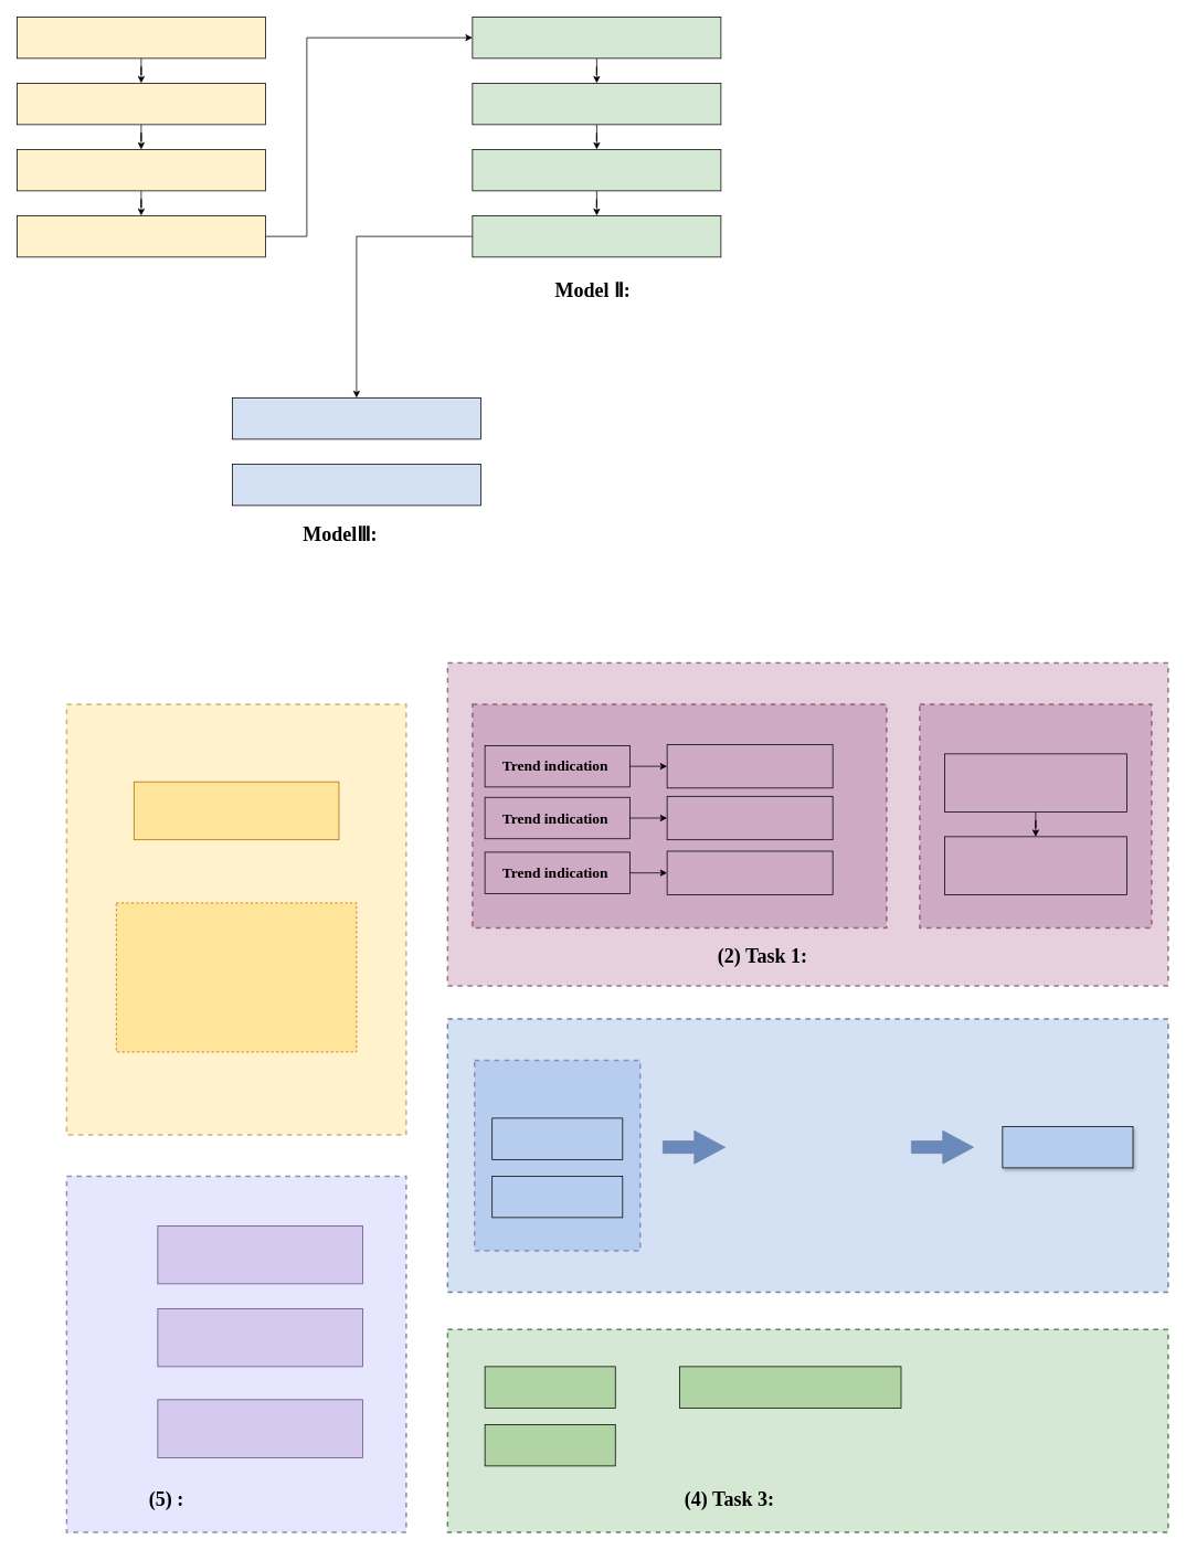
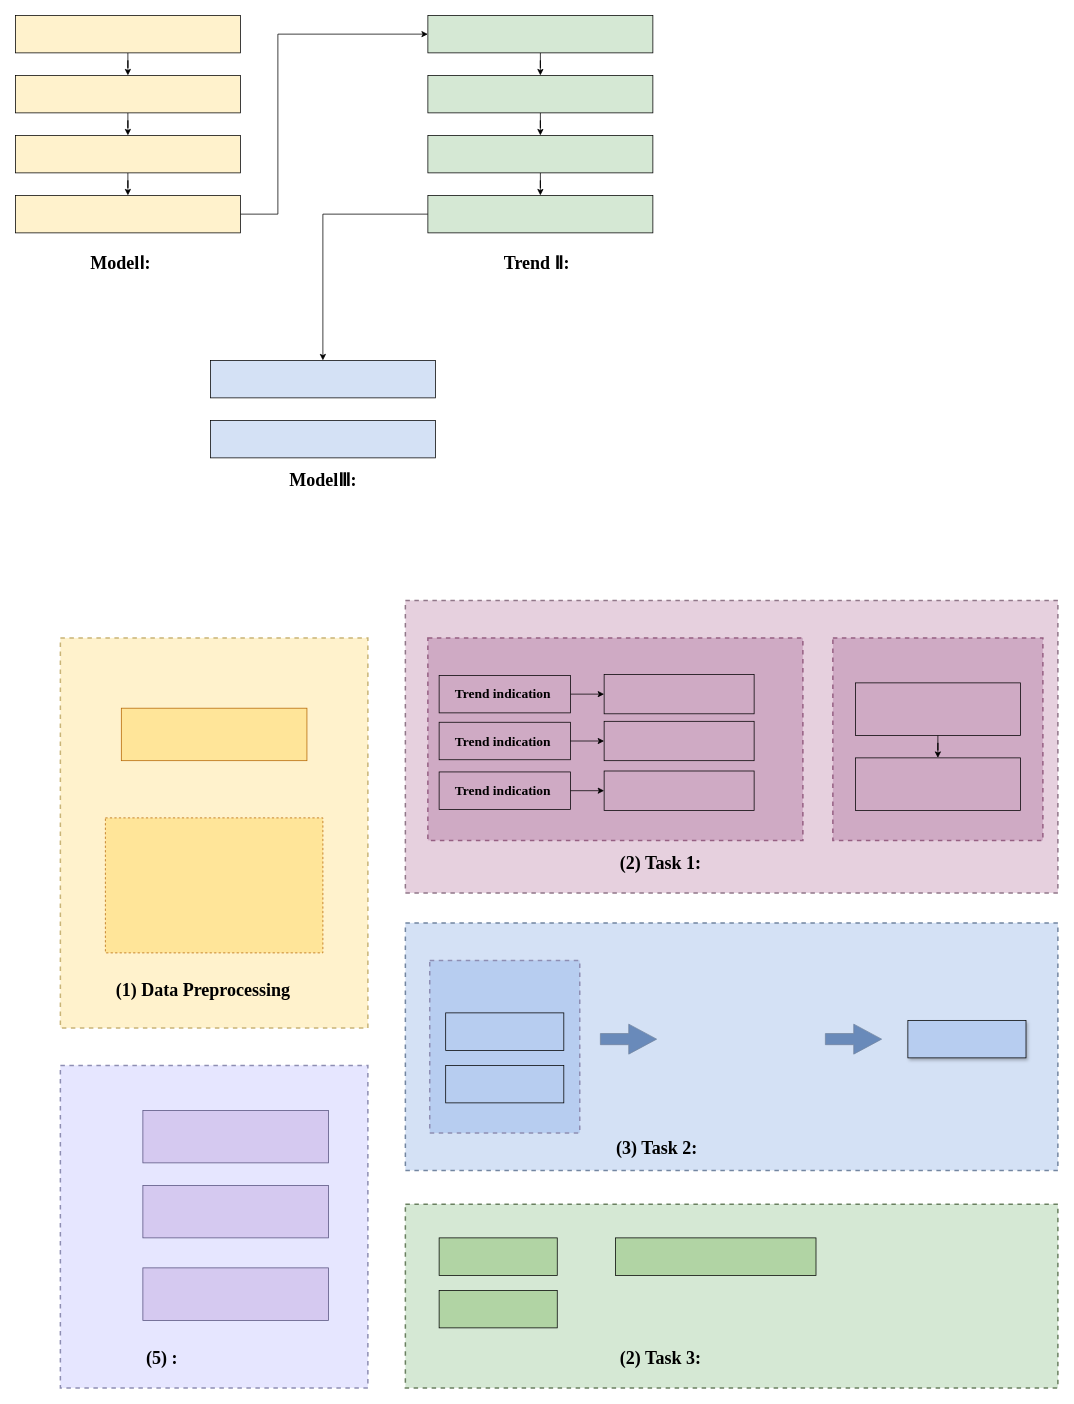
+ <mxCell id="20" value="&lt;font face=&quot;Palatino&quot; style=&quot;font-size: 24px;&quot;&gt;&lt;b&gt;ModelⅠ:&lt;/b&gt;&lt;/font&gt;" style="text;html=1;align=center;verticalAlign=middle;resizable=0;points=[];autosize=1;strokeColor=none;fillColor=none;shadow=0;" parent="1" vertex="1"><mxGeometry x="95" y="330" width="130" height="40" as="geometry" /></mxCell>
- <mxCell id="21" value="&lt;font face=&quot;Palatino&quot; style=&quot;font-size: 24px;&quot;&gt;&lt;b&gt;Model Ⅱ:&lt;/b&gt;&lt;/font&gt;" style="text;html=1;align=center;verticalAlign=middle;resizable=0;points=[];autosize=1;strokeColor=none;fillColor=none;shadow=0;" parent="1" vertex="1"><mxGeometry x="645" y="330" width="140" height="40" as="geometry" /></mxCell>
+ <mxCell id="21" value="&lt;font face=&quot;Palatino&quot; style=&quot;font-size: 24px;&quot;&gt;&lt;b&gt;Trend Ⅱ:&lt;/b&gt;&lt;/font&gt;" style="text;html=1;align=center;verticalAlign=middle;resizable=0;points=[];autosize=1;strokeColor=none;fillColor=none;shadow=0;" parent="1" vertex="1"><mxGeometry x="645" y="330" width="140" height="40" as="geometry" /></mxCell>
- <mxCell id="22" value="&lt;font face=&quot;Palatino&quot; style=&quot;font-size: 24px;&quot;&gt;&lt;b&gt;ModelⅢ:&lt;/b&gt;&lt;/font&gt;" style="text;html=1;align=center;verticalAlign=middle;resizable=0;points=[];autosize=1;strokeColor=none;fillColor=none;shadow=0;" vertex="1" parent="1"><mxGeometry x="345" y="625" width="130" height="40" as="geometry" /></mxCell>
+ <mxCell id="22" value="&lt;font face=&quot;Palatino&quot; style=&quot;font-size: 24px;&quot;&gt;&lt;b&gt;ModelⅢ:&lt;/b&gt;&lt;/font&gt;" style="text;html=1;align=center;verticalAlign=middle;resizable=0;points=[];autosize=1;strokeColor=none;fillColor=none;shadow=0;" vertex="1" parent="1"><mxGeometry x="365" y="620" width="130" height="40" as="geometry" /></mxCell>
- <mxCell id="29" value="&lt;font face=&quot;Palatino&quot;&gt;&lt;span style=&quot;font-size: 24px;&quot;&gt;&lt;b&gt;(2) Task 1:&lt;/b&gt;&lt;/span&gt;&lt;/font&gt;" style="text;html=1;align=center;verticalAlign=middle;resizable=0;points=[];autosize=1;strokeColor=none;fillColor=none;shadow=0;" vertex="1" parent="1"><mxGeometry x="845" y="1135" width="150" height="40" as="geometry" /></mxCell>
+ <mxCell id="29" value="&lt;font face=&quot;Palatino&quot;&gt;&lt;span style=&quot;font-size: 24px;&quot;&gt;&lt;b&gt;(2) Task 1:&lt;/b&gt;&lt;/span&gt;&lt;/font&gt;" style="text;html=1;align=center;verticalAlign=middle;resizable=0;points=[];autosize=1;strokeColor=none;fillColor=none;shadow=0;" vertex="1" parent="1"><mxGeometry x="805" y="1130" width="150" height="40" as="geometry" /></mxCell>
+ <mxCell id="28" value="&lt;font face=&quot;Palatino&quot;&gt;&lt;span style=&quot;font-size: 24px;&quot;&gt;&lt;b&gt;(1) Data Preprocessing&lt;/b&gt;&lt;/span&gt;&lt;/font&gt;" style="text;html=1;align=center;verticalAlign=middle;resizable=0;points=[];autosize=1;strokeColor=none;fillColor=none;shadow=0;" vertex="1" parent="1"><mxGeometry x="120" y="1300" width="300" height="40" as="geometry" /></mxCell>
+ <mxCell id="30" value="&lt;font face=&quot;Palatino&quot;&gt;&lt;span style=&quot;font-size: 24px;&quot;&gt;&lt;b&gt;(3) Task 2:&lt;/b&gt;&lt;/span&gt;&lt;/font&gt;" style="text;html=1;align=center;verticalAlign=middle;resizable=0;points=[];autosize=1;strokeColor=none;fillColor=none;shadow=0;" vertex="1" parent="1"><mxGeometry x="800" y="1510" width="150" height="40" as="geometry" /></mxCell>
- <mxCell id="32" value="&lt;font face=&quot;Palatino&quot;&gt;&lt;span style=&quot;font-size: 24px;&quot;&gt;&lt;b&gt;(5) :&lt;/b&gt;&lt;/span&gt;&lt;/font&gt;" style="text;html=1;align=center;verticalAlign=middle;resizable=0;points=[];autosize=1;strokeColor=none;fillColor=none;shadow=0;" vertex="1" parent="1"><mxGeometry x="165" y="1790" width="70" height="40" as="geometry" /></mxCell>
+ <mxCell id="32" value="&lt;font face=&quot;Palatino&quot;&gt;&lt;span style=&quot;font-size: 24px;&quot;&gt;&lt;b&gt;(5) :&lt;/b&gt;&lt;/span&gt;&lt;/font&gt;" style="text;html=1;align=center;verticalAlign=middle;resizable=0;points=[];autosize=1;strokeColor=none;fillColor=none;shadow=0;" vertex="1" parent="1"><mxGeometry x="180" y="1790" width="70" height="40" as="geometry" /></mxCell>
- <mxCell id="31" value="&lt;font face=&quot;Palatino&quot;&gt;&lt;span style=&quot;font-size: 24px;&quot;&gt;&lt;b&gt;(4) Task 3:&lt;/b&gt;&lt;/span&gt;&lt;/font&gt;" style="text;html=1;align=center;verticalAlign=middle;resizable=0;points=[];autosize=1;strokeColor=none;fillColor=none;shadow=0;" vertex="1" parent="1"><mxGeometry x="805" y="1790" width="150" height="40" as="geometry" /></mxCell>
+ <mxCell id="31" value="&lt;font face=&quot;Palatino&quot;&gt;&lt;span style=&quot;font-size: 24px;&quot;&gt;&lt;b&gt;(2) Task 3:&lt;/b&gt;&lt;/span&gt;&lt;/font&gt;" style="text;html=1;align=center;verticalAlign=middle;resizable=0;points=[];autosize=1;strokeColor=none;fillColor=none;shadow=0;" vertex="1" parent="1"><mxGeometry x="805" y="1790" width="150" height="40" as="geometry" /></mxCell>
